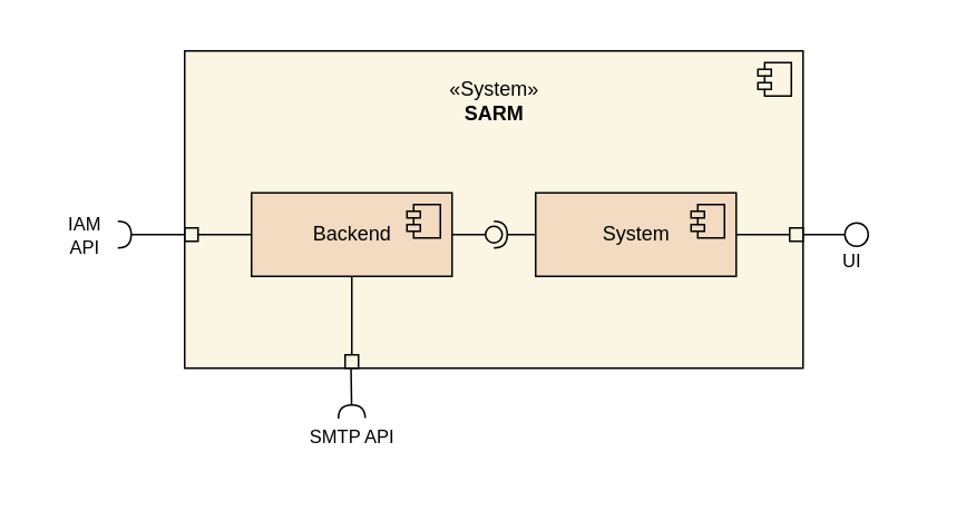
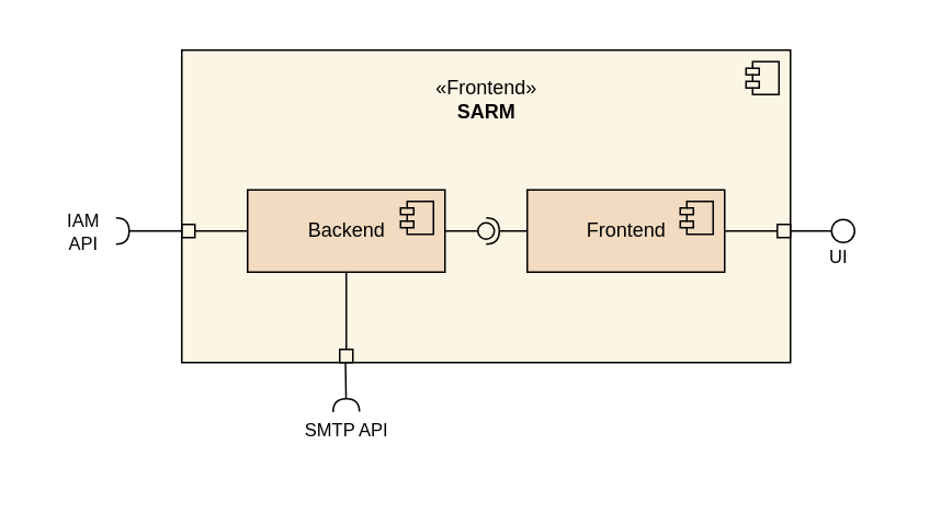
- <mxCell id="9" value="«System»&lt;br&gt;&lt;b&gt;SARM&lt;br&gt;&lt;br&gt;&lt;br&gt;&lt;br&gt;&lt;br&gt;&lt;br&gt;&lt;br&gt;&lt;br&gt;&lt;br&gt;&lt;br&gt;&lt;/b&gt;" style="html=1;dropTarget=0;fillColor=#fbf6e4;strokeColor=#000000;fontColor=#000000;" parent="1" vertex="1"><mxGeometry x="110" y="30" width="370" height="190" as="geometry" /></mxCell>
+ <mxCell id="9" value="«Frontend»&lt;br&gt;&lt;b&gt;SARM&lt;br&gt;&lt;br&gt;&lt;br&gt;&lt;br&gt;&lt;br&gt;&lt;br&gt;&lt;br&gt;&lt;br&gt;&lt;br&gt;&lt;br&gt;&lt;/b&gt;" style="html=1;dropTarget=0;fillColor=#fbf6e4;strokeColor=#000000;fontColor=#000000;" parent="1" vertex="1"><mxGeometry x="110" y="30" width="370" height="190" as="geometry" /></mxCell>
- <mxCell id="16" value="System" style="html=1;dropTarget=0;fillColor=#f2dbc0;strokeColor=#000000;fontColor=#000000;" parent="1" vertex="1"><mxGeometry x="320" y="115" width="120" height="50" as="geometry" /></mxCell>
+ <mxCell id="16" value="Frontend" style="html=1;dropTarget=0;fillColor=#f2dbc0;strokeColor=#000000;fontColor=#000000;" parent="1" vertex="1"><mxGeometry x="320" y="115" width="120" height="50" as="geometry" /></mxCell>
